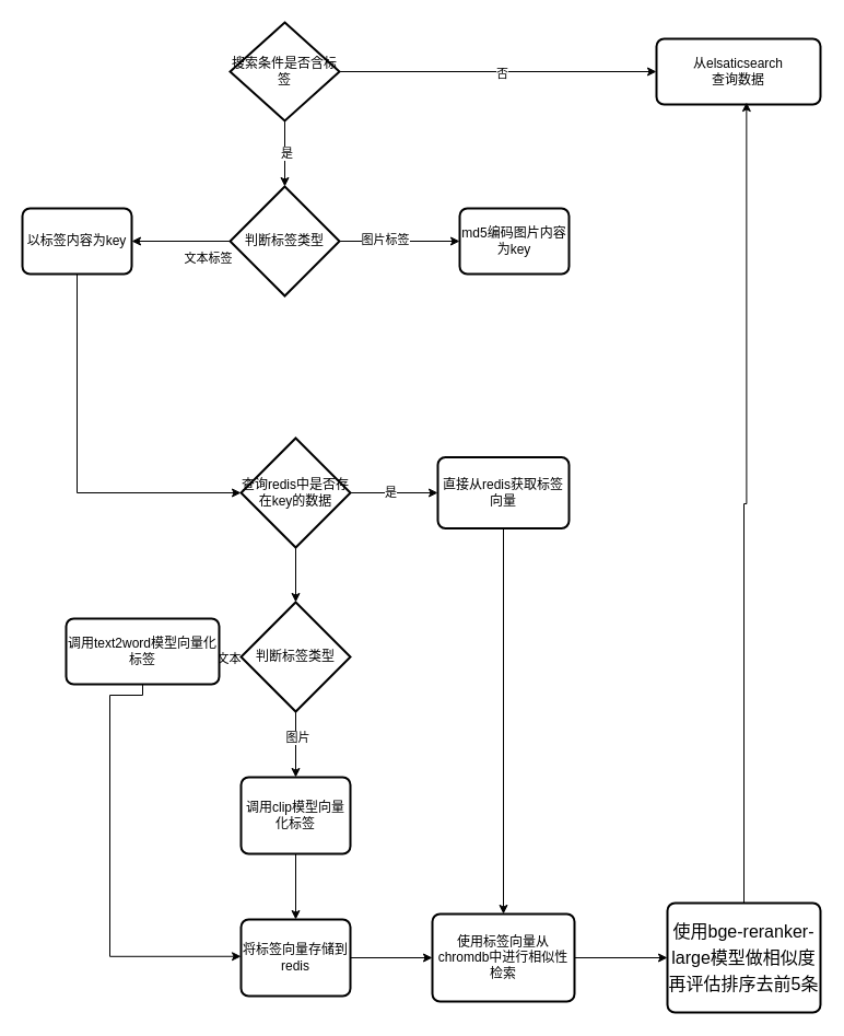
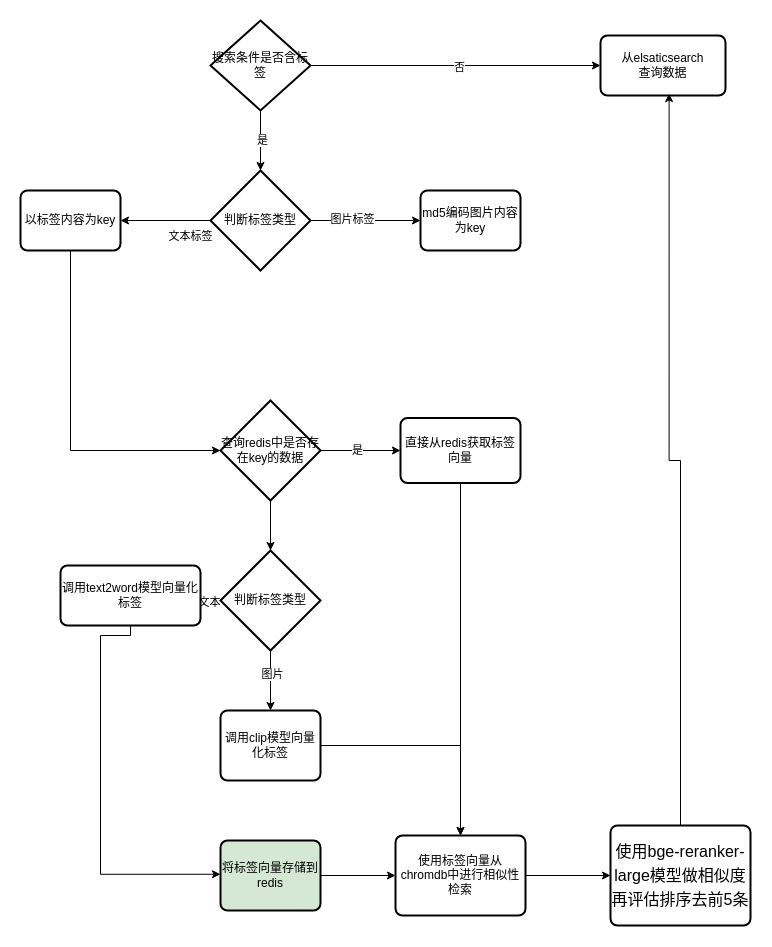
- <mxCell id="7" value="从elsaticsearch&lt;div&gt;查询数据&lt;/div&gt;" style="rounded=1;whiteSpace=wrap;html=1;absoluteArcSize=1;arcSize=14;strokeWidth=2;" vertex="1" parent="1"><mxGeometry x="600" y="35" width="150" height="60" as="geometry" /></mxCell>
+ <mxCell id="7" value="从elsaticsearch&lt;div&gt;查询数据&lt;/div&gt;" style="rounded=1;whiteSpace=wrap;html=1;absoluteArcSize=1;arcSize=14;strokeWidth=2;" vertex="1" parent="1"><mxGeometry x="600" y="35" width="125" height="60" as="geometry" /></mxCell>
- <mxCell id="29" value="" style="edgeStyle=orthogonalEdgeStyle;rounded=0;orthogonalLoop=1;jettySize=auto;html=1;" edge="1" parent="1" source="30" target="32"><mxGeometry relative="1" as="geometry" /></mxCell>
+ <mxCell id="29" value="" style="edgeStyle=orthogonalEdgeStyle;rounded=0;orthogonalLoop=1;jettySize=auto;html=1;" edge="1" parent="1" source="30" target="34"><mxGeometry relative="1" as="geometry" /></mxCell>
- <mxCell id="32" value="将标签向量存储到redis" style="rounded=1;whiteSpace=wrap;html=1;absoluteArcSize=1;arcSize=14;strokeWidth=2;" vertex="1" parent="1"><mxGeometry x="220" y="840" width="100" height="70" as="geometry" /></mxCell>
+ <mxCell id="32" value="将标签向量存储到redis" style="rounded=1;whiteSpace=wrap;html=1;absoluteArcSize=1;arcSize=14;strokeWidth=2;fillColor=#d5e8d4;" vertex="1" parent="1"><mxGeometry x="220" y="840" width="100" height="70" as="geometry" /></mxCell>
